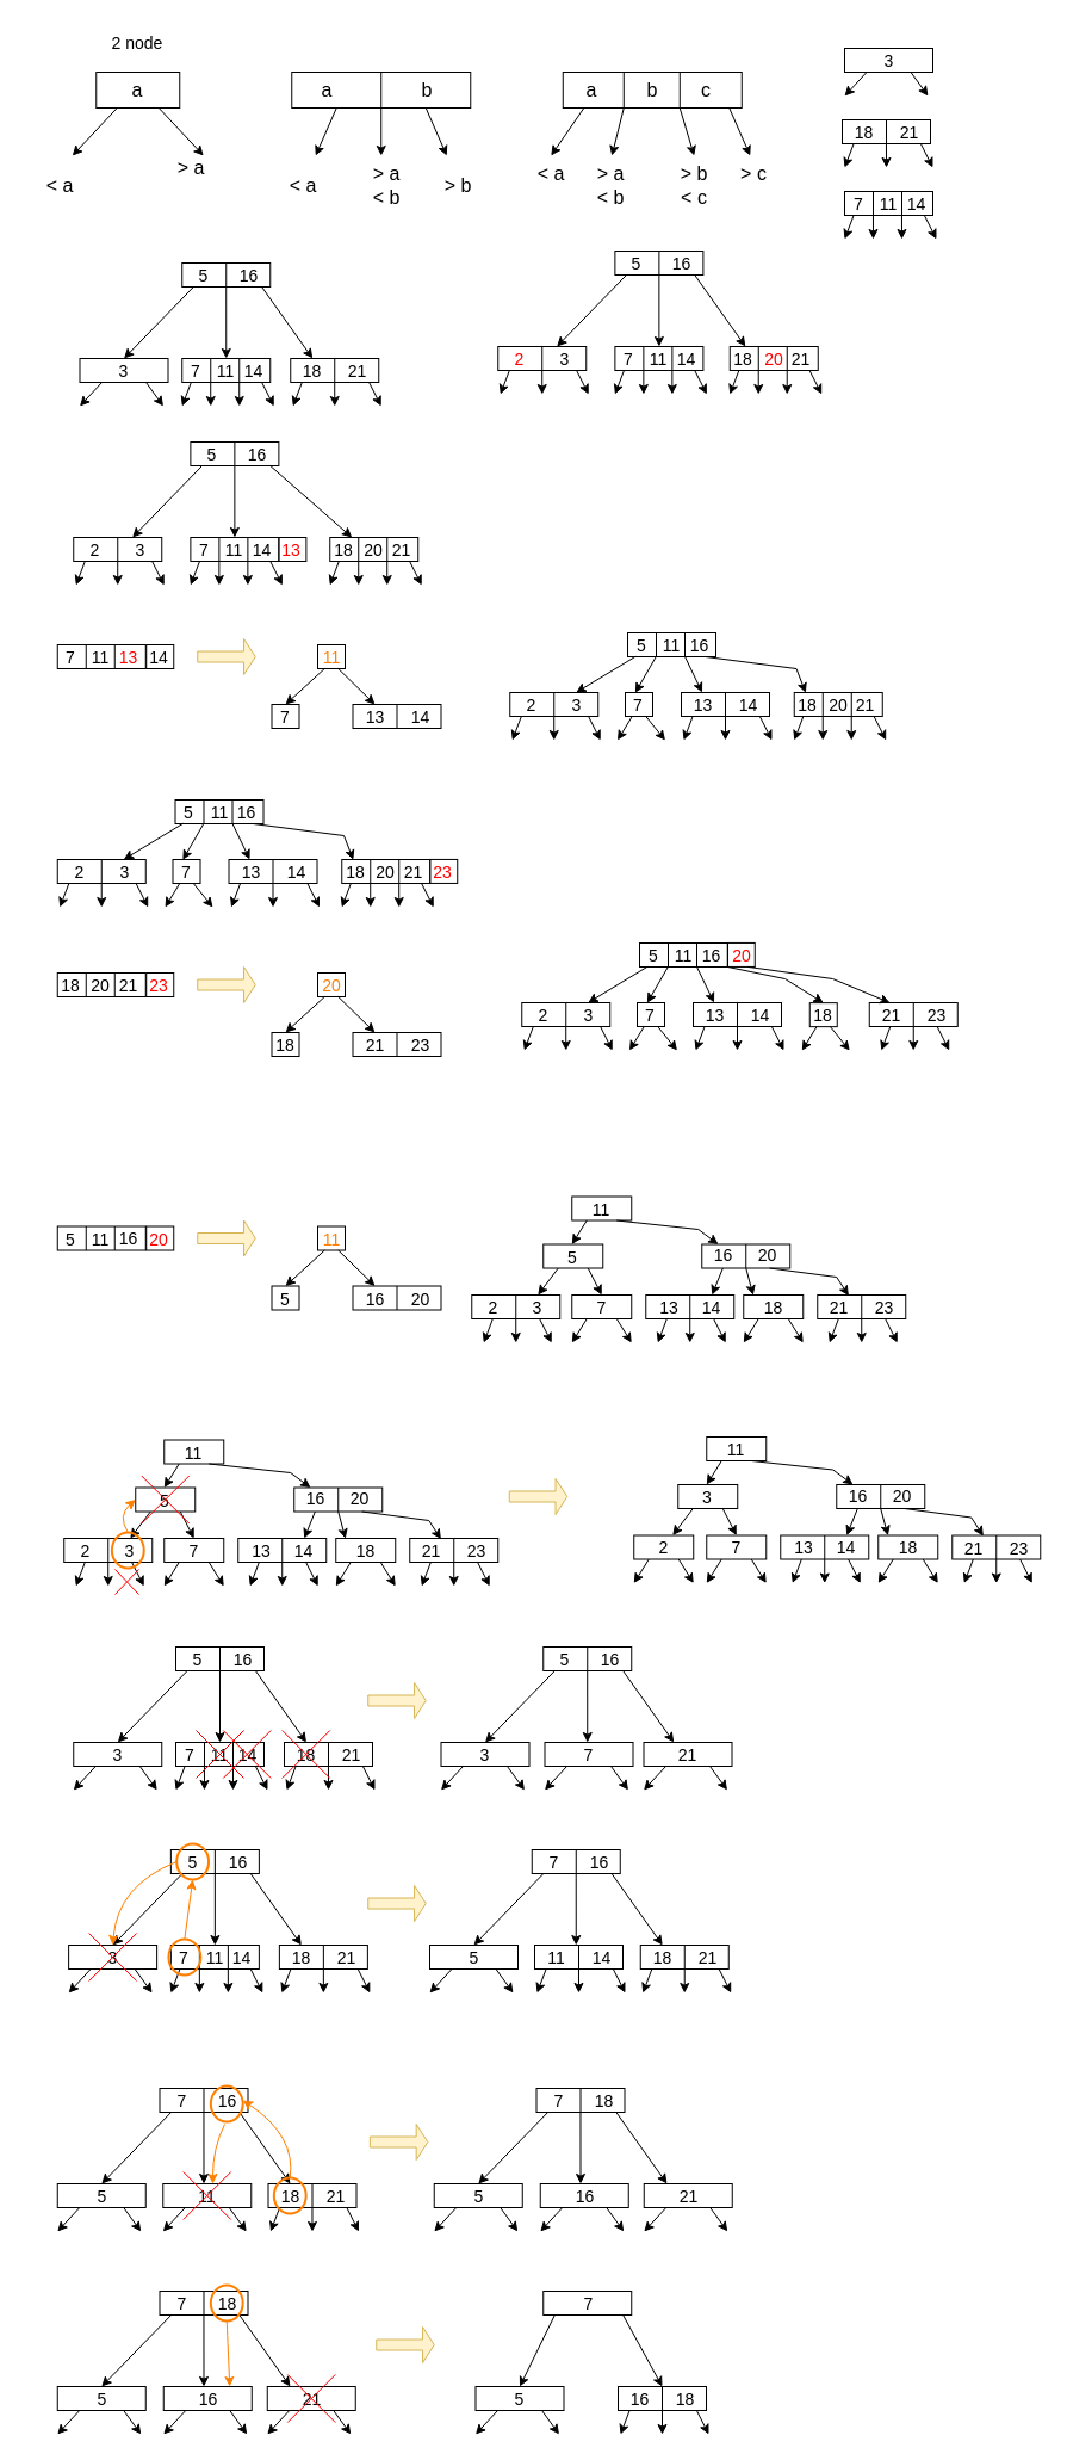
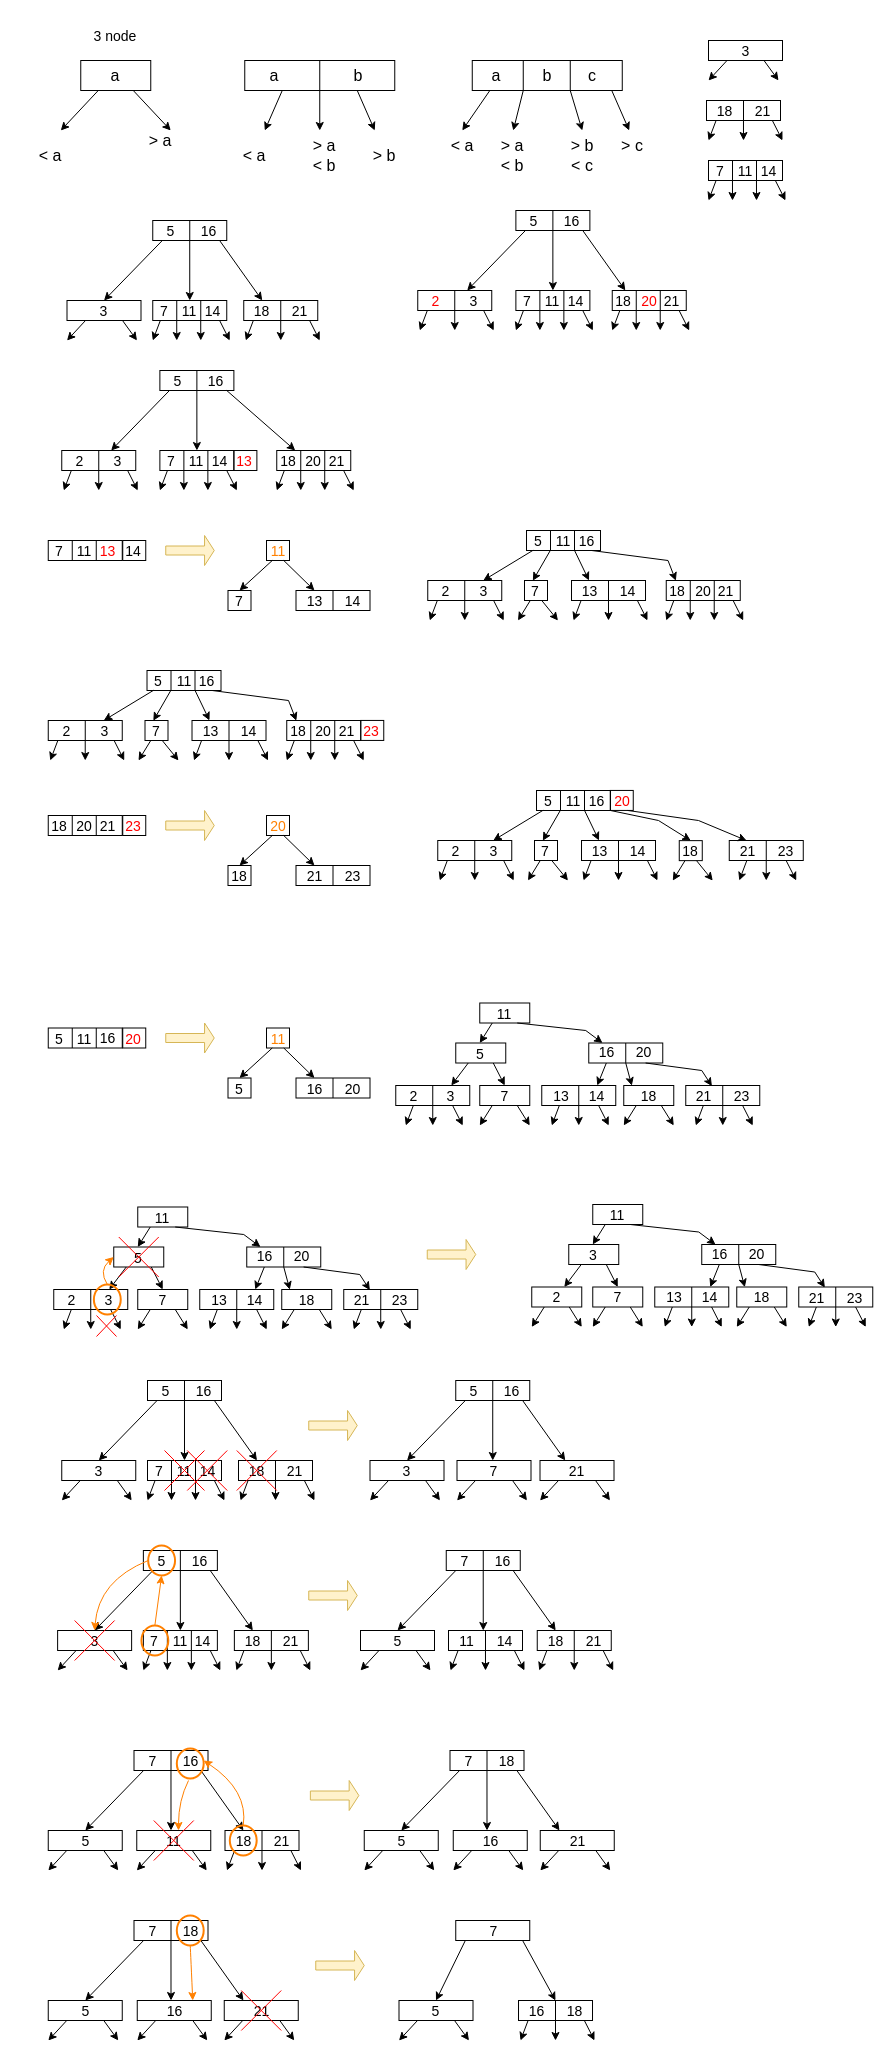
- <mxCell id="97" value="&lt;font style=&quot;font-size: 14px&quot;&gt;2 node&lt;/font&gt;" style="text;html=1;strokeColor=none;fillColor=none;align=center;verticalAlign=middle;whiteSpace=wrap;rounded=0;fontSize=18;" vertex="1" parent="95"><mxGeometry x="65" width="60" height="30" as="geometry" /></mxCell>
+ <mxCell id="97" value="&lt;font style=&quot;font-size: 14px&quot;&gt;3 node&lt;/font&gt;" style="text;html=1;strokeColor=none;fillColor=none;align=center;verticalAlign=middle;whiteSpace=wrap;rounded=0;fontSize=18;" vertex="1" parent="95"><mxGeometry x="65" width="60" height="30" as="geometry" /></mxCell>
